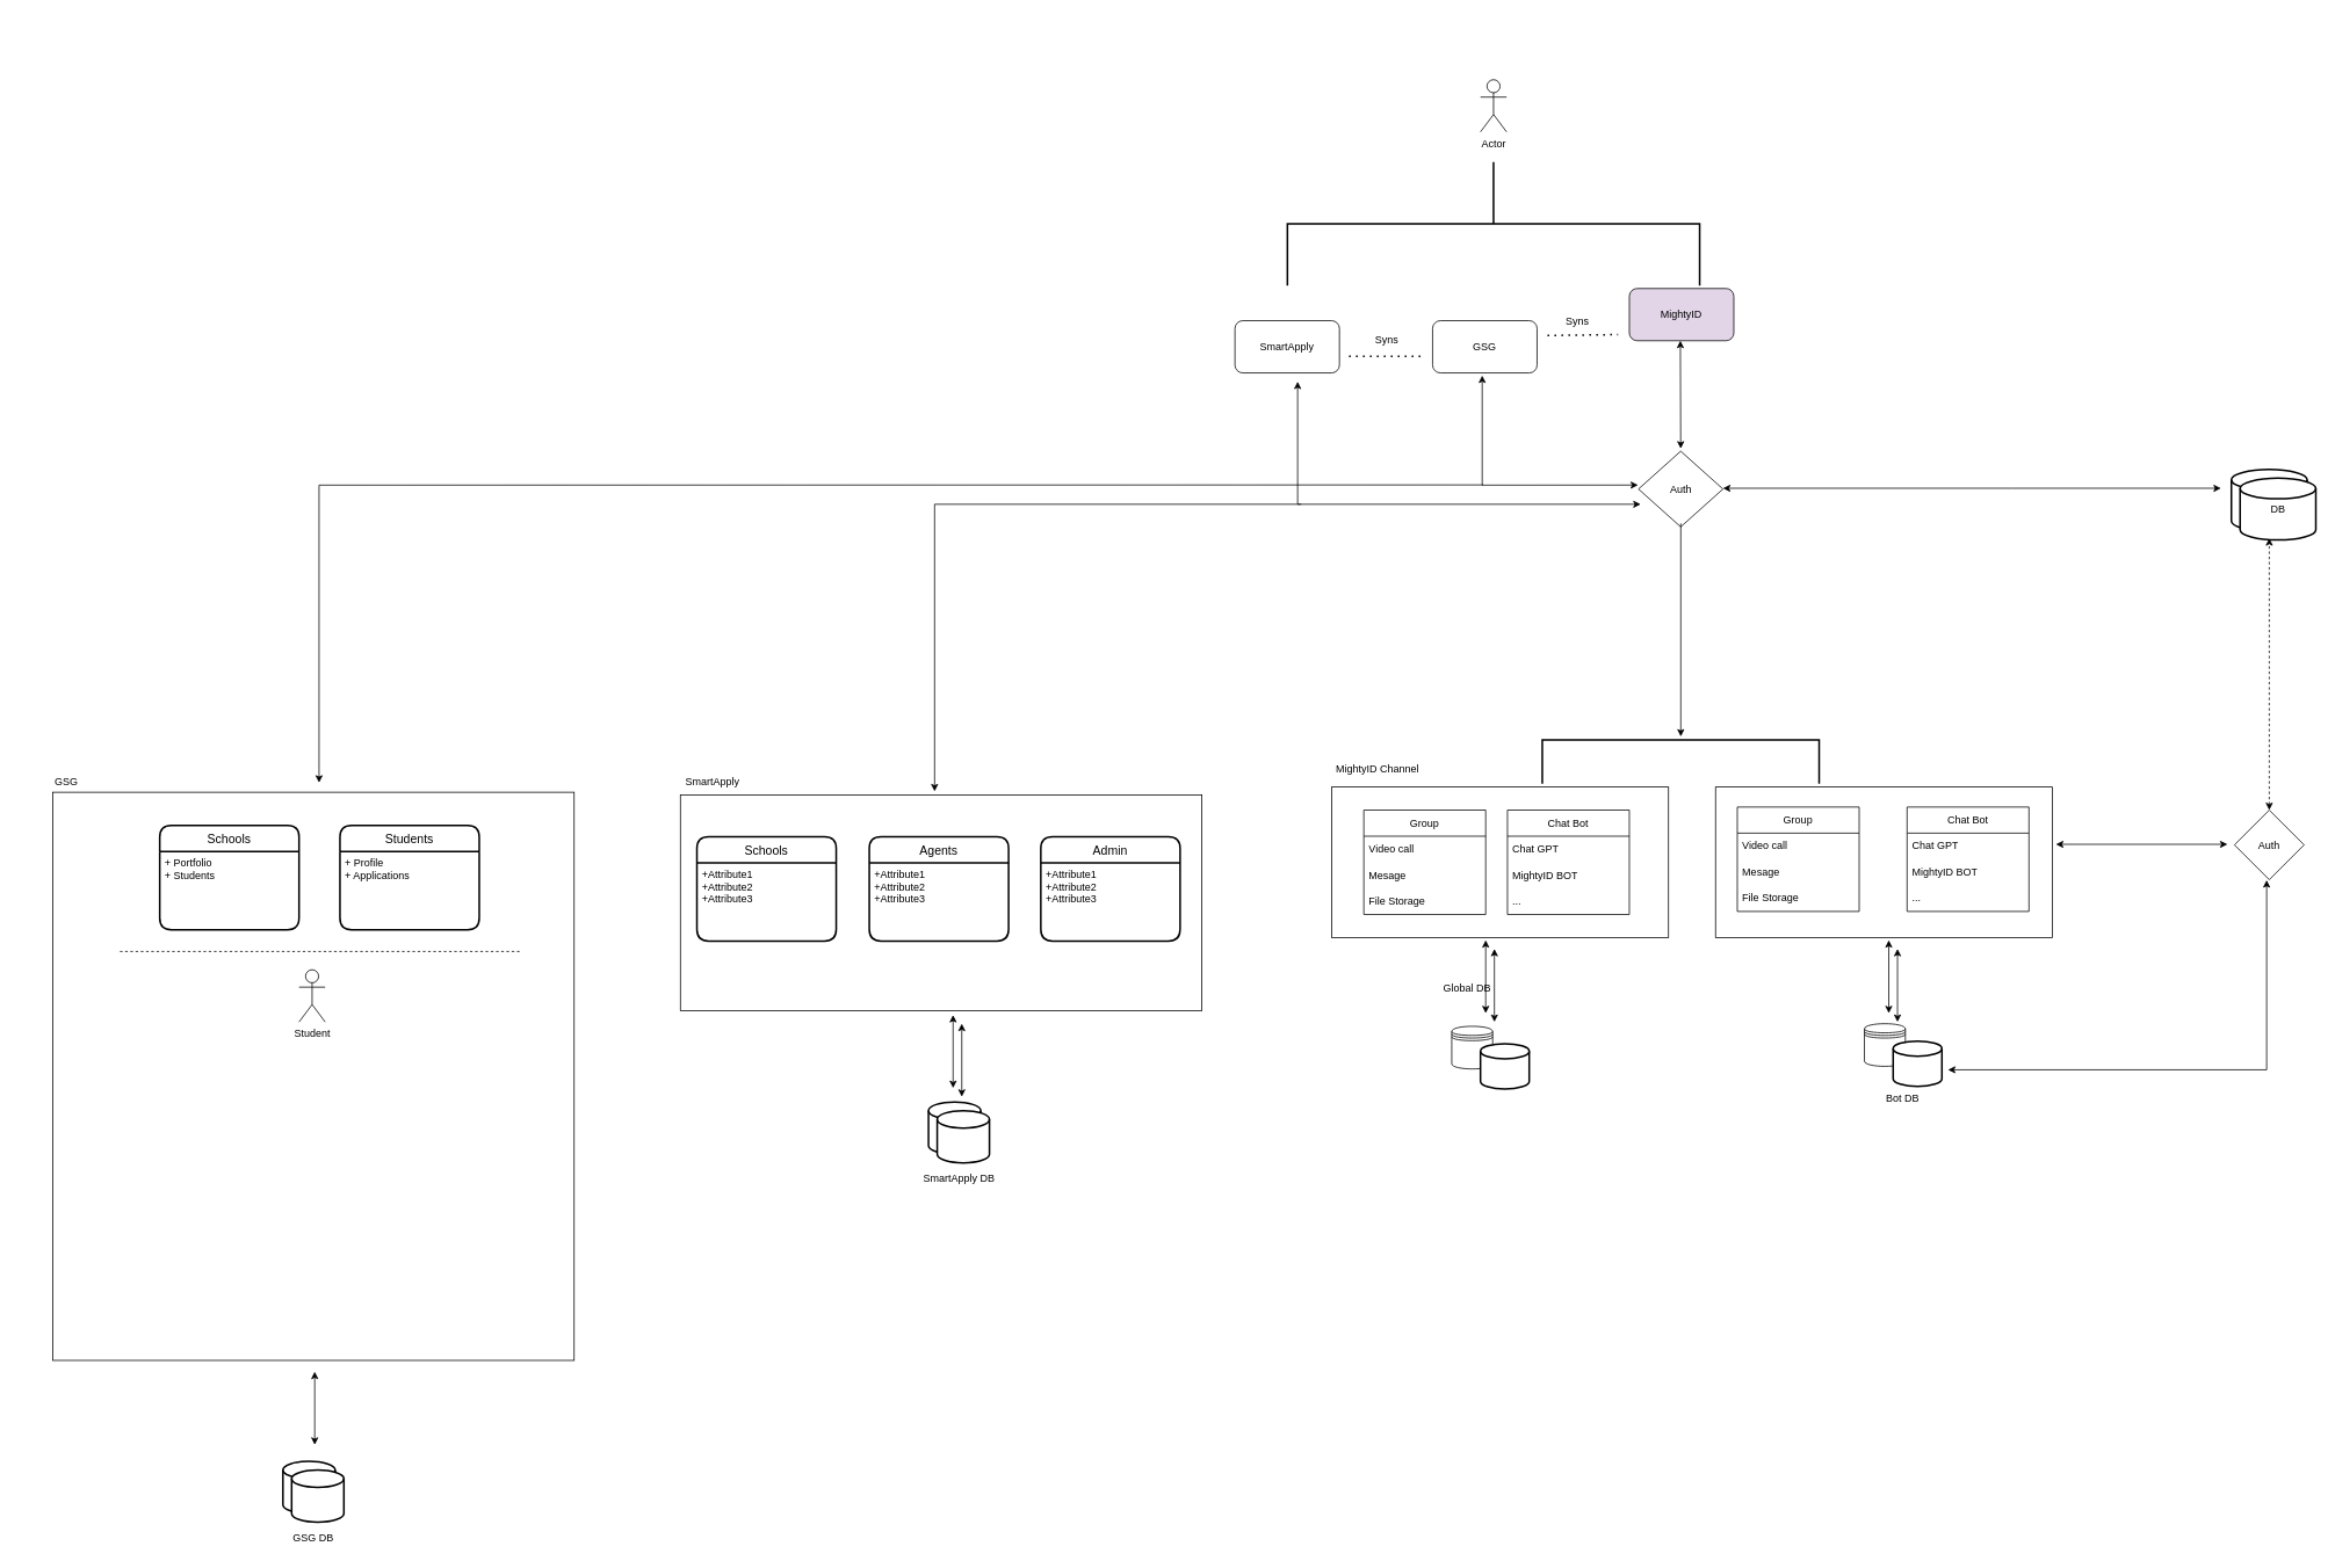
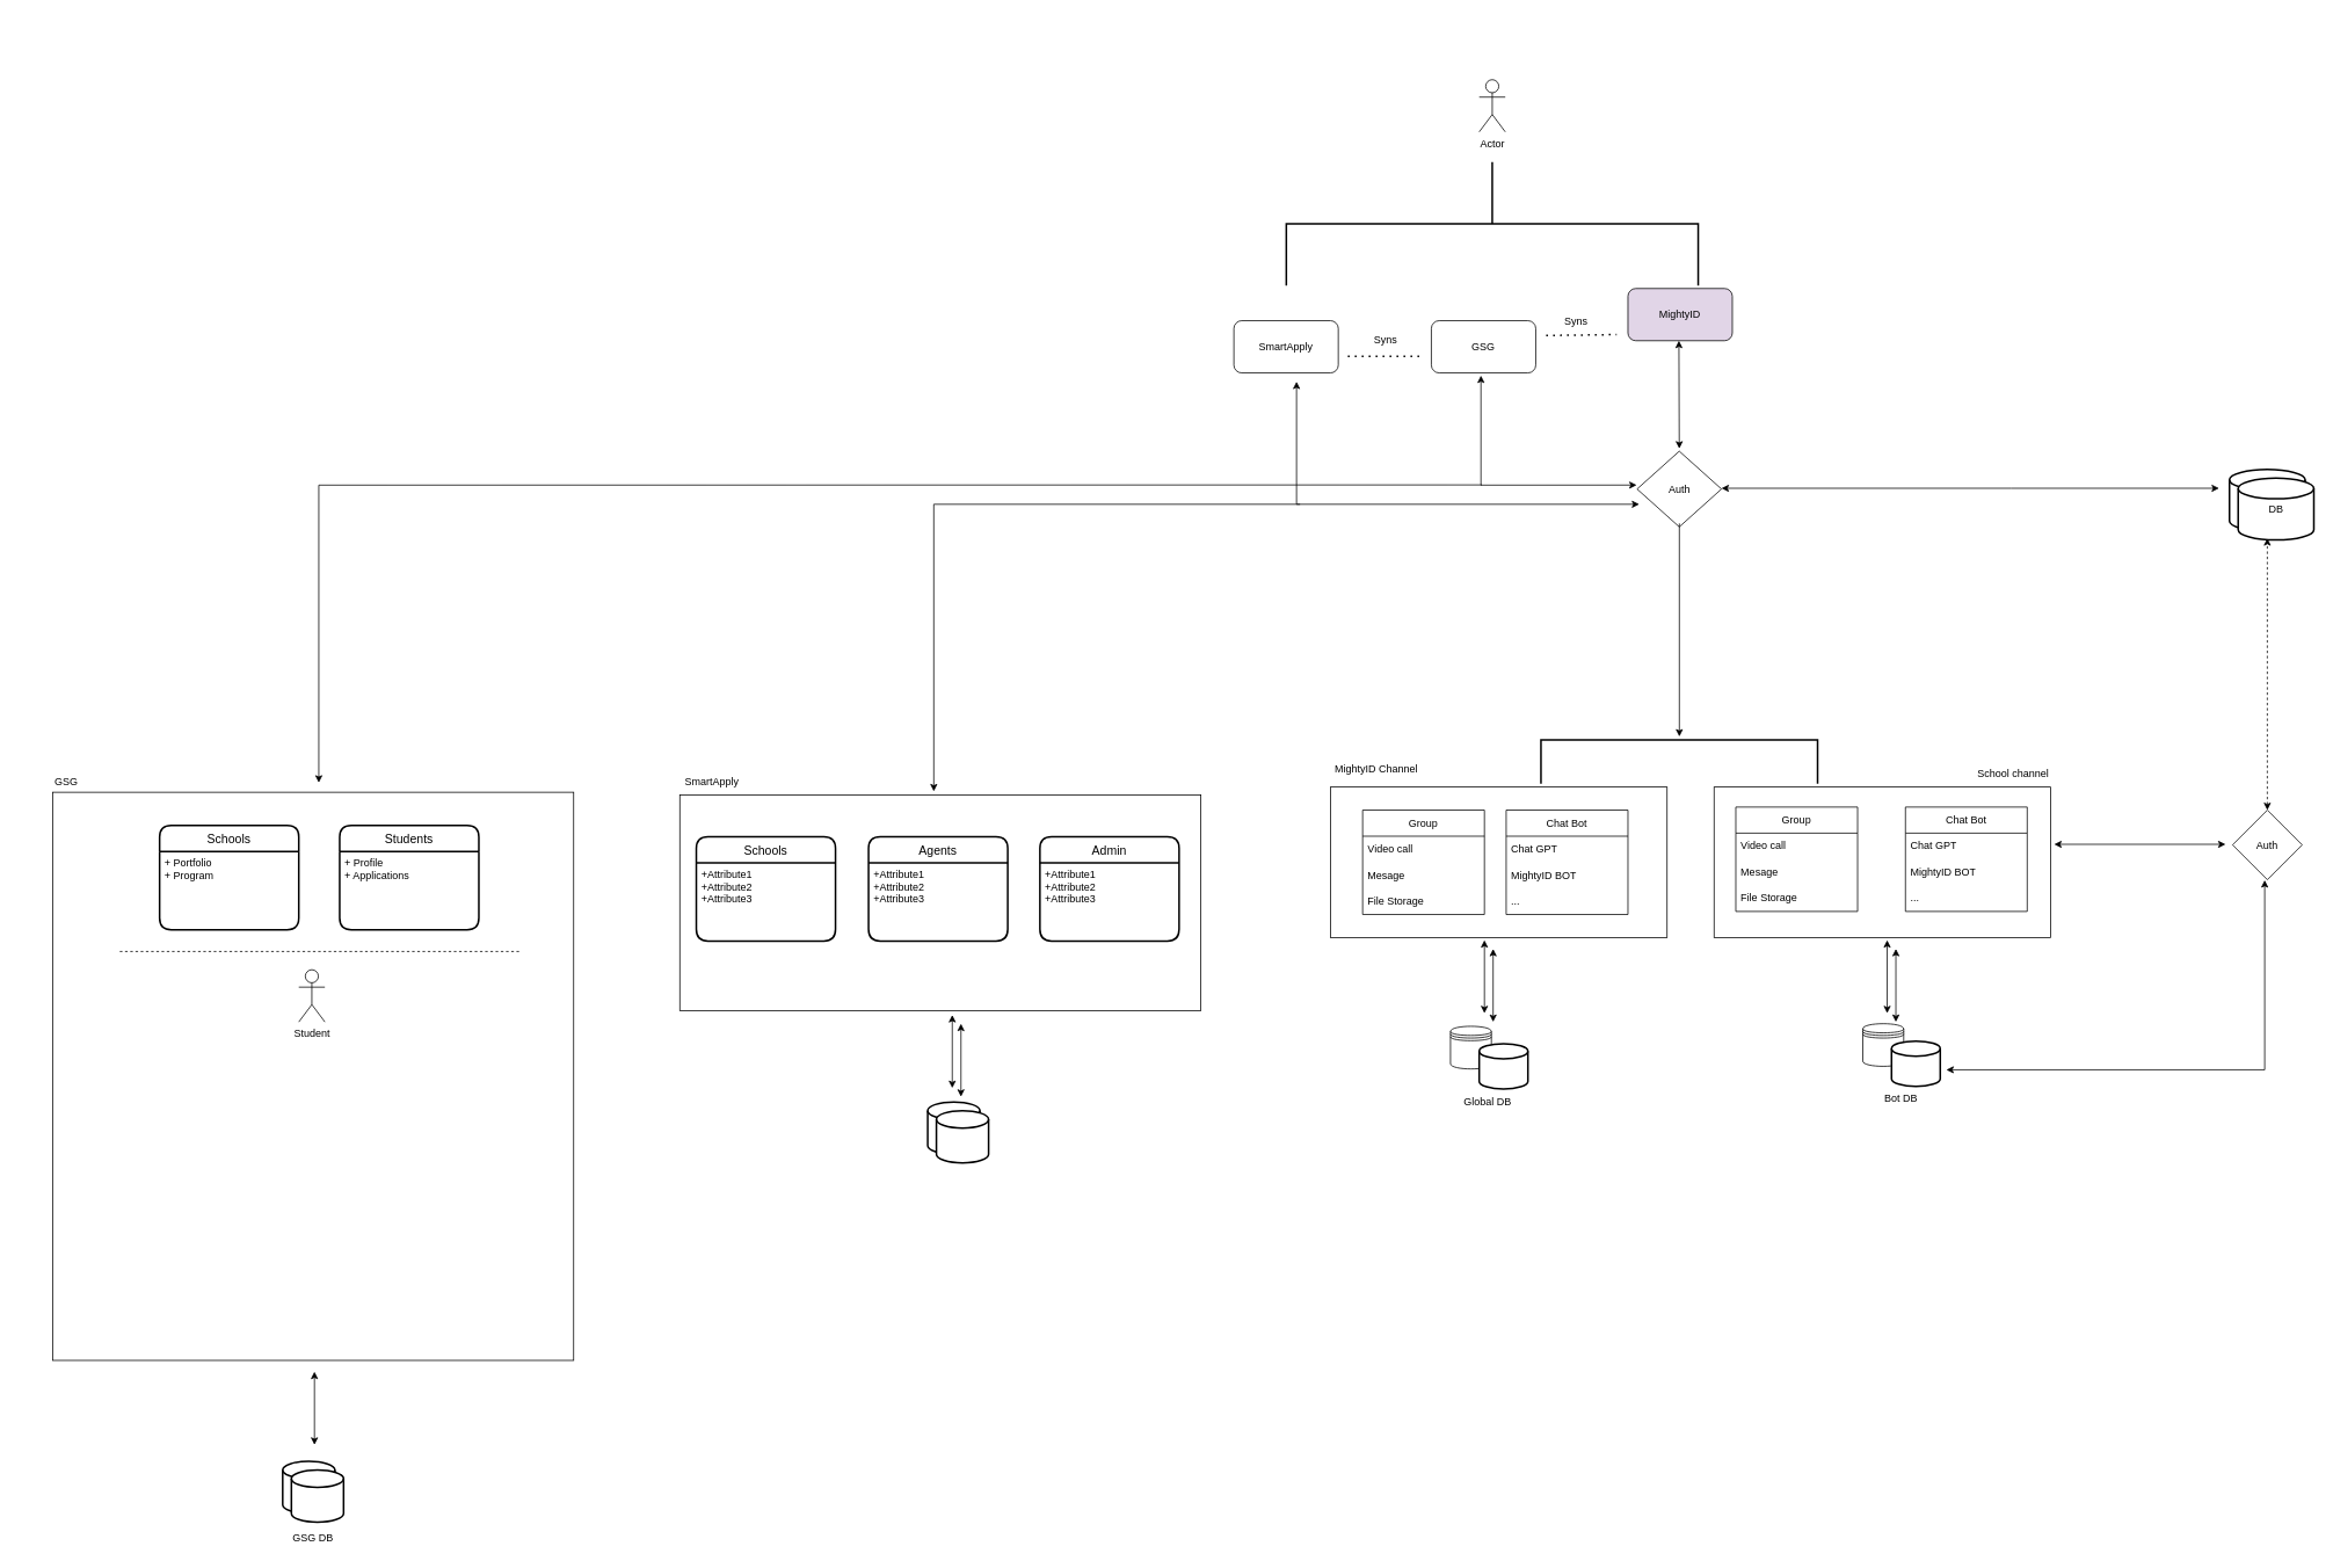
+ <mxCell id="17" value="&lt;blockquote style=&quot;margin: 0 0 0 40px; border: none; padding: 0px;&quot;&gt;School channel&lt;/blockquote&gt;" style="text;html=1;strokeColor=none;fillColor=none;align=center;verticalAlign=middle;whiteSpace=wrap;rounded=0;" vertex="1" parent="1"><mxGeometry x="2224" y="874" width="140" height="30" as="geometry" /></mxCell>
- <mxCell id="58" value="+ Portfolio&#10;+ Students" style="align=left;strokeColor=none;fillColor=none;spacingLeft=4;fontSize=12;verticalAlign=top;resizable=0;rotatable=0;part=1;" vertex="1" parent="57"><mxGeometry y="30" width="160" height="90" as="geometry" /></mxCell>
+ <mxCell id="58" value="+ Portfolio&#10;+ Program" style="align=left;strokeColor=none;fillColor=none;spacingLeft=4;fontSize=12;verticalAlign=top;resizable=0;rotatable=0;part=1;" vertex="1" parent="57"><mxGeometry y="30" width="160" height="90" as="geometry" /></mxCell>
- <mxCell id="38" value="Global DB" style="text;html=1;strokeColor=none;fillColor=none;align=center;verticalAlign=middle;whiteSpace=wrap;rounded=0;" vertex="1" parent="1"><mxGeometry x="1655" y="1121" width="60" height="30" as="geometry" /></mxCell>
+ <mxCell id="38" value="Global DB" style="text;html=1;strokeColor=none;fillColor=none;align=center;verticalAlign=middle;whiteSpace=wrap;rounded=0;" vertex="1" parent="1"><mxGeometry x="1680" y="1251" width="60" height="30" as="geometry" /></mxCell>
- <mxCell id="72" value="SmartApply DB" style="text;html=1;align=center;verticalAlign=middle;resizable=0;points=[];autosize=1;strokeColor=none;fillColor=none;" vertex="1" parent="1"><mxGeometry x="1051" y="1341" width="100" height="26" as="geometry" /></mxCell>
